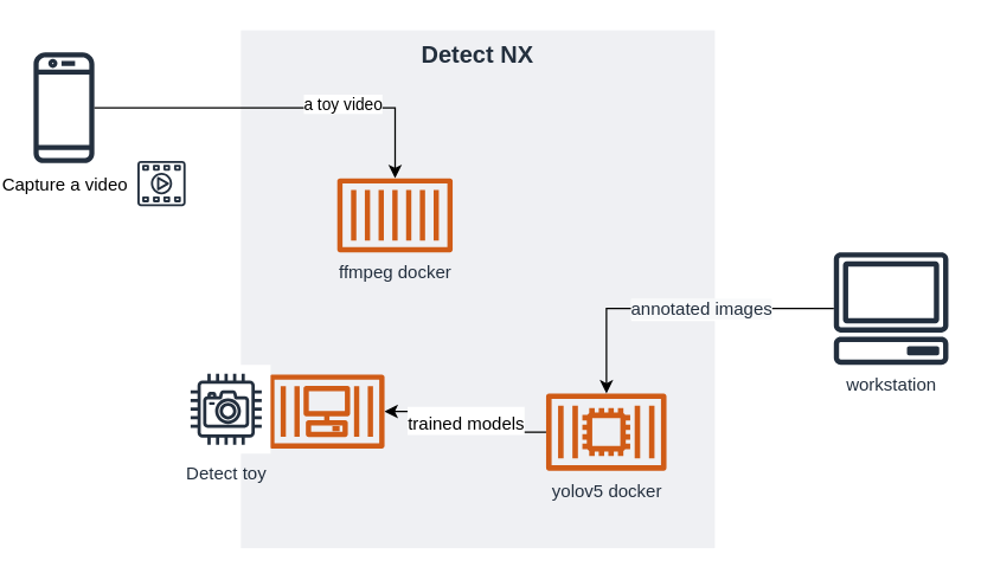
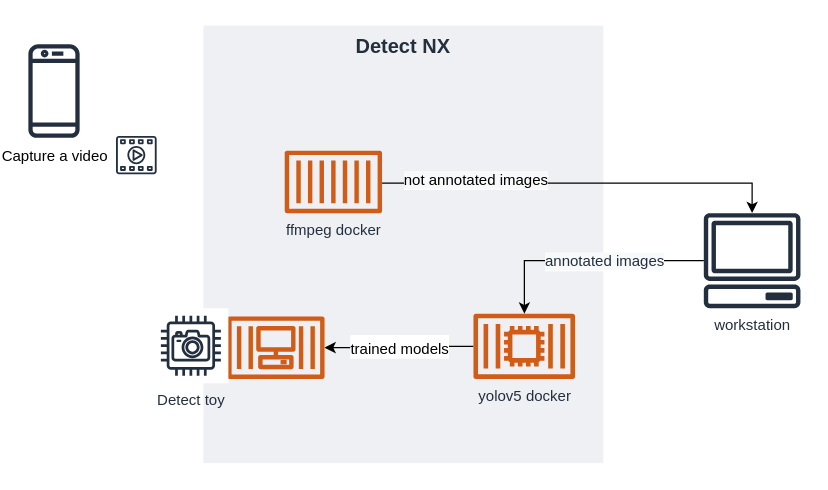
- <mxCell id="14" value="" style="edgeStyle=orthogonalEdgeStyle;rounded=0;orthogonalLoop=1;jettySize=auto;html=1;" edge="1" parent="1" source="11" target="7"><mxGeometry relative="1" as="geometry"><mxPoint x="130" y="-140" as="sourcePoint" /><mxPoint x="201.739" y="146.1" as="targetPoint" /></mxGeometry></mxCell>
- <mxCell id="15" value="a toy video" style="edgeLabel;html=1;align=center;verticalAlign=middle;resizable=0;points=[];" vertex="1" connectable="0" parent="14"><mxGeometry x="0.33" y="3" relative="1" as="geometry"><mxPoint as="offset" /></mxGeometry></mxCell>
+ <mxCell id="9" value="" style="edgeStyle=orthogonalEdgeStyle;rounded=0;orthogonalLoop=1;jettySize=auto;html=1;" edge="1" parent="1" source="7" target="12"><mxGeometry relative="1" as="geometry"><mxPoint x="310.261" y="146.1" as="sourcePoint" /><mxPoint x="400" y="-140" as="targetPoint" /><Array as="points"><mxPoint x="599" y="146" /></Array></mxGeometry></mxCell>
+ <mxCell id="10" value="&lt;span style=&quot;font-size: 12px ; background-color: rgb(248 , 249 , 250)&quot;&gt;not annotated images&lt;/span&gt;" style="edgeLabel;html=1;align=center;verticalAlign=middle;resizable=0;points=[];" vertex="1" connectable="0" parent="9"><mxGeometry x="-0.534" y="3" relative="1" as="geometry"><mxPoint as="offset" /></mxGeometry></mxCell>
- <mxCell id="6" value="yolov5 docker" style="outlineConnect=0;fontColor=#232F3E;gradientColor=none;fillColor=#D05C17;strokeColor=none;dashed=0;verticalLabelPosition=bottom;verticalAlign=top;align=center;html=1;fontSize=12;fontStyle=0;aspect=fixed;pointerEvents=1;shape=mxgraph.aws4.container_2;" vertex="1" parent="3"><mxGeometry x="206" y="245.43" width="81.39" height="52.17" as="geometry" /></mxCell>
+ <mxCell id="6" value="yolov5 docker" style="outlineConnect=0;fontColor=#232F3E;gradientColor=none;fillColor=#D05C17;strokeColor=none;dashed=0;verticalLabelPosition=bottom;verticalAlign=top;align=center;html=1;fontSize=12;fontStyle=0;aspect=fixed;pointerEvents=1;shape=mxgraph.aws4.container_2;" vertex="1" parent="3"><mxGeometry x="216" y="230.43" width="81.39" height="52.17" as="geometry" /></mxCell>
